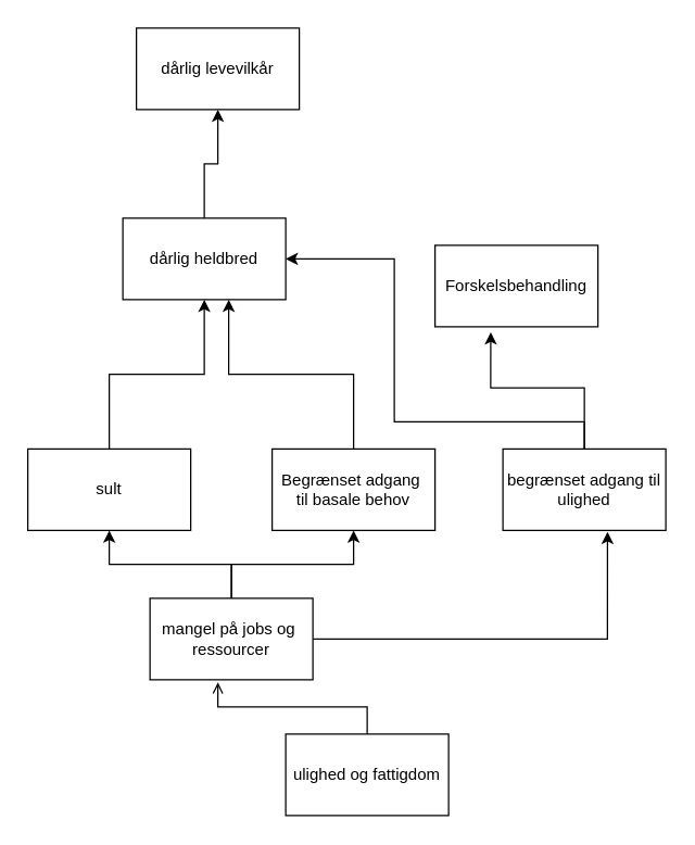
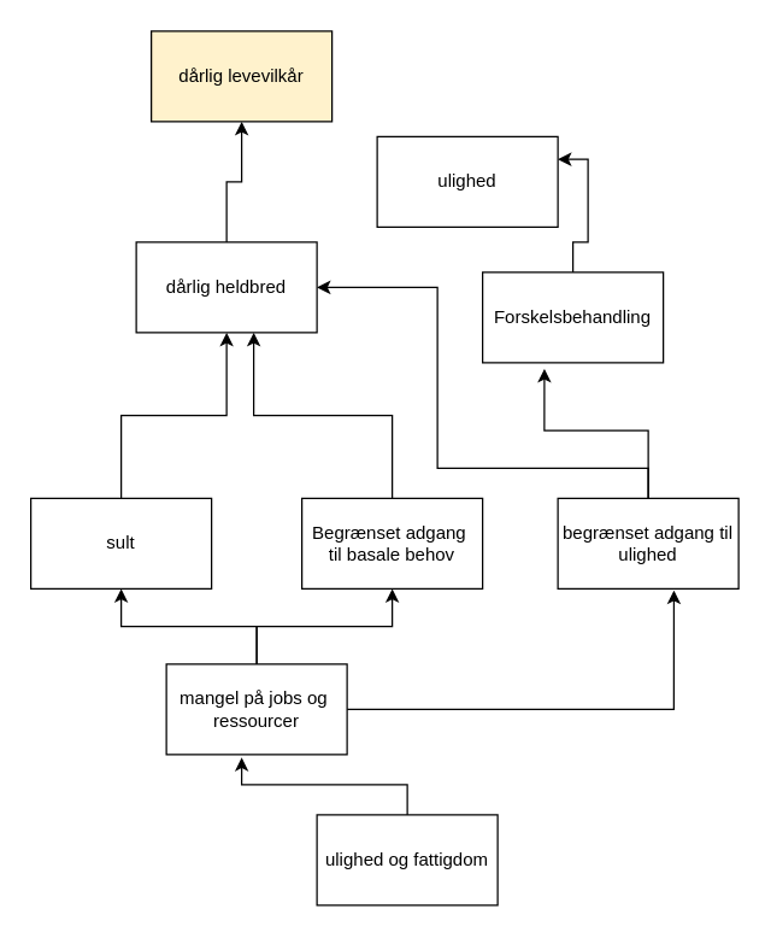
- <mxCell id="17" value="dårlig levevilkår" style="rounded=0;whiteSpace=wrap;html=1;" vertex="1" parent="1"><mxGeometry x="100" y="20" width="120" height="60" as="geometry" /></mxCell>
+ <mxCell id="17" value="dårlig levevilkår" style="rounded=0;whiteSpace=wrap;html=1;fillColor=#fff2cc;" vertex="1" parent="1"><mxGeometry x="100" y="20" width="120" height="60" as="geometry" /></mxCell>
+ <mxCell id="18" value="ulighed" style="rounded=0;whiteSpace=wrap;html=1;" vertex="1" parent="1"><mxGeometry x="250" y="90" width="120" height="60" as="geometry" /></mxCell>
+ <mxCell id="10" style="edgeStyle=orthogonalEdgeStyle;rounded=0;orthogonalLoop=1;jettySize=auto;html=1;entryX=1;entryY=0.25;entryDx=0;entryDy=0;" edge="1" parent="1" source="11" target="18"><mxGeometry relative="1" as="geometry" /></mxCell>
- <mxCell id="15" style="edgeStyle=orthogonalEdgeStyle;rounded=0;orthogonalLoop=1;jettySize=auto;html=1;entryX=0.417;entryY=1.033;entryDx=0;entryDy=0;entryPerimeter=0;endArrow=open;" edge="1" parent="1" source="16" target="9"><mxGeometry relative="1" as="geometry" /></mxCell>
+ <mxCell id="15" style="edgeStyle=orthogonalEdgeStyle;rounded=0;orthogonalLoop=1;jettySize=auto;html=1;entryX=0.417;entryY=1.033;entryDx=0;entryDy=0;entryPerimeter=0;" edge="1" parent="1" source="16" target="9"><mxGeometry relative="1" as="geometry" /></mxCell>
